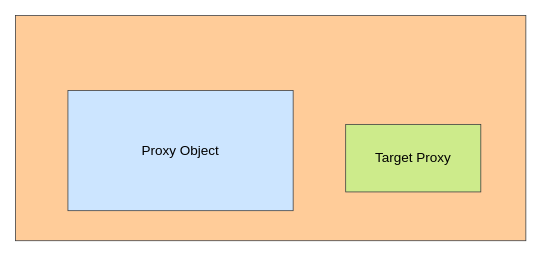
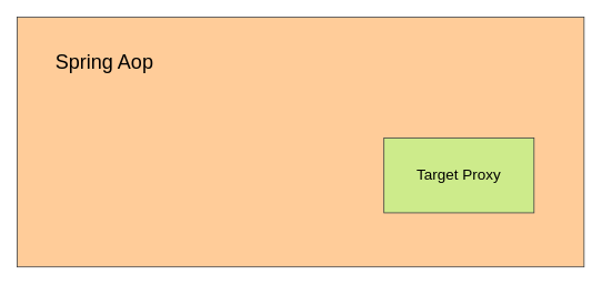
+ <mxCell id="5" value="&lt;font style=&quot;font-size: 24px;&quot;&gt;Spring Aop&lt;/font&gt;" style="text;html=1;strokeColor=none;fillColor=none;align=center;verticalAlign=middle;whiteSpace=wrap;rounded=0;" vertex="1" parent="1"><mxGeometry x="60" y="50" width="130" height="50" as="geometry" /></mxCell>
- <mxCell id="3" value="&lt;font style=&quot;font-size: 18px;&quot;&gt;Proxy Object&lt;/font&gt;" style="rounded=0;whiteSpace=wrap;html=1;fillColor=#cce5ff;strokeColor=#36393d;" vertex="1" parent="1"><mxGeometry x="90" y="120" width="300" height="160" as="geometry" /></mxCell>
